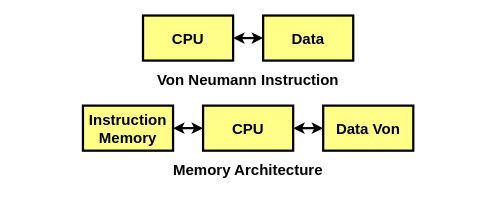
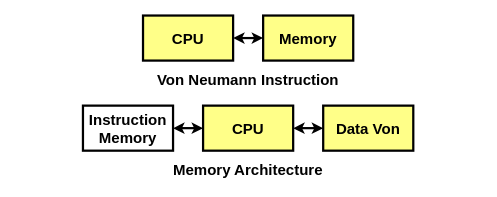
- <mxCell id="6" value="Data" style="rounded=0;whiteSpace=wrap;html=1;fontSize=20;strokeColor=#000000;strokeWidth=3;fillColor=#FFFF88;fontStyle=1" parent="4" vertex="1"><mxGeometry x="160" width="120" height="60" as="geometry" /></mxCell>
+ <mxCell id="6" value="Memory" style="rounded=0;whiteSpace=wrap;html=1;fontSize=20;strokeColor=#000000;strokeWidth=3;fillColor=#FFFF88;fontStyle=1" parent="4" vertex="1"><mxGeometry x="160" width="120" height="60" as="geometry" /></mxCell>
- <mxCell id="14" value="Instruction Memory" style="rounded=0;whiteSpace=wrap;html=1;fontSize=20;strokeColor=#000000;strokeWidth=3;fillColor=#FFFF88;fontStyle=1" parent="10" vertex="1"><mxGeometry width="120" height="60" as="geometry" /></mxCell>
+ <mxCell id="14" value="Instruction Memory" style="rounded=0;whiteSpace=wrap;html=1;fontSize=20;strokeColor=#000000;strokeWidth=3;fillColor=#ffffff;fontStyle=1;" parent="10" vertex="1"><mxGeometry width="120" height="60" as="geometry" /></mxCell>
